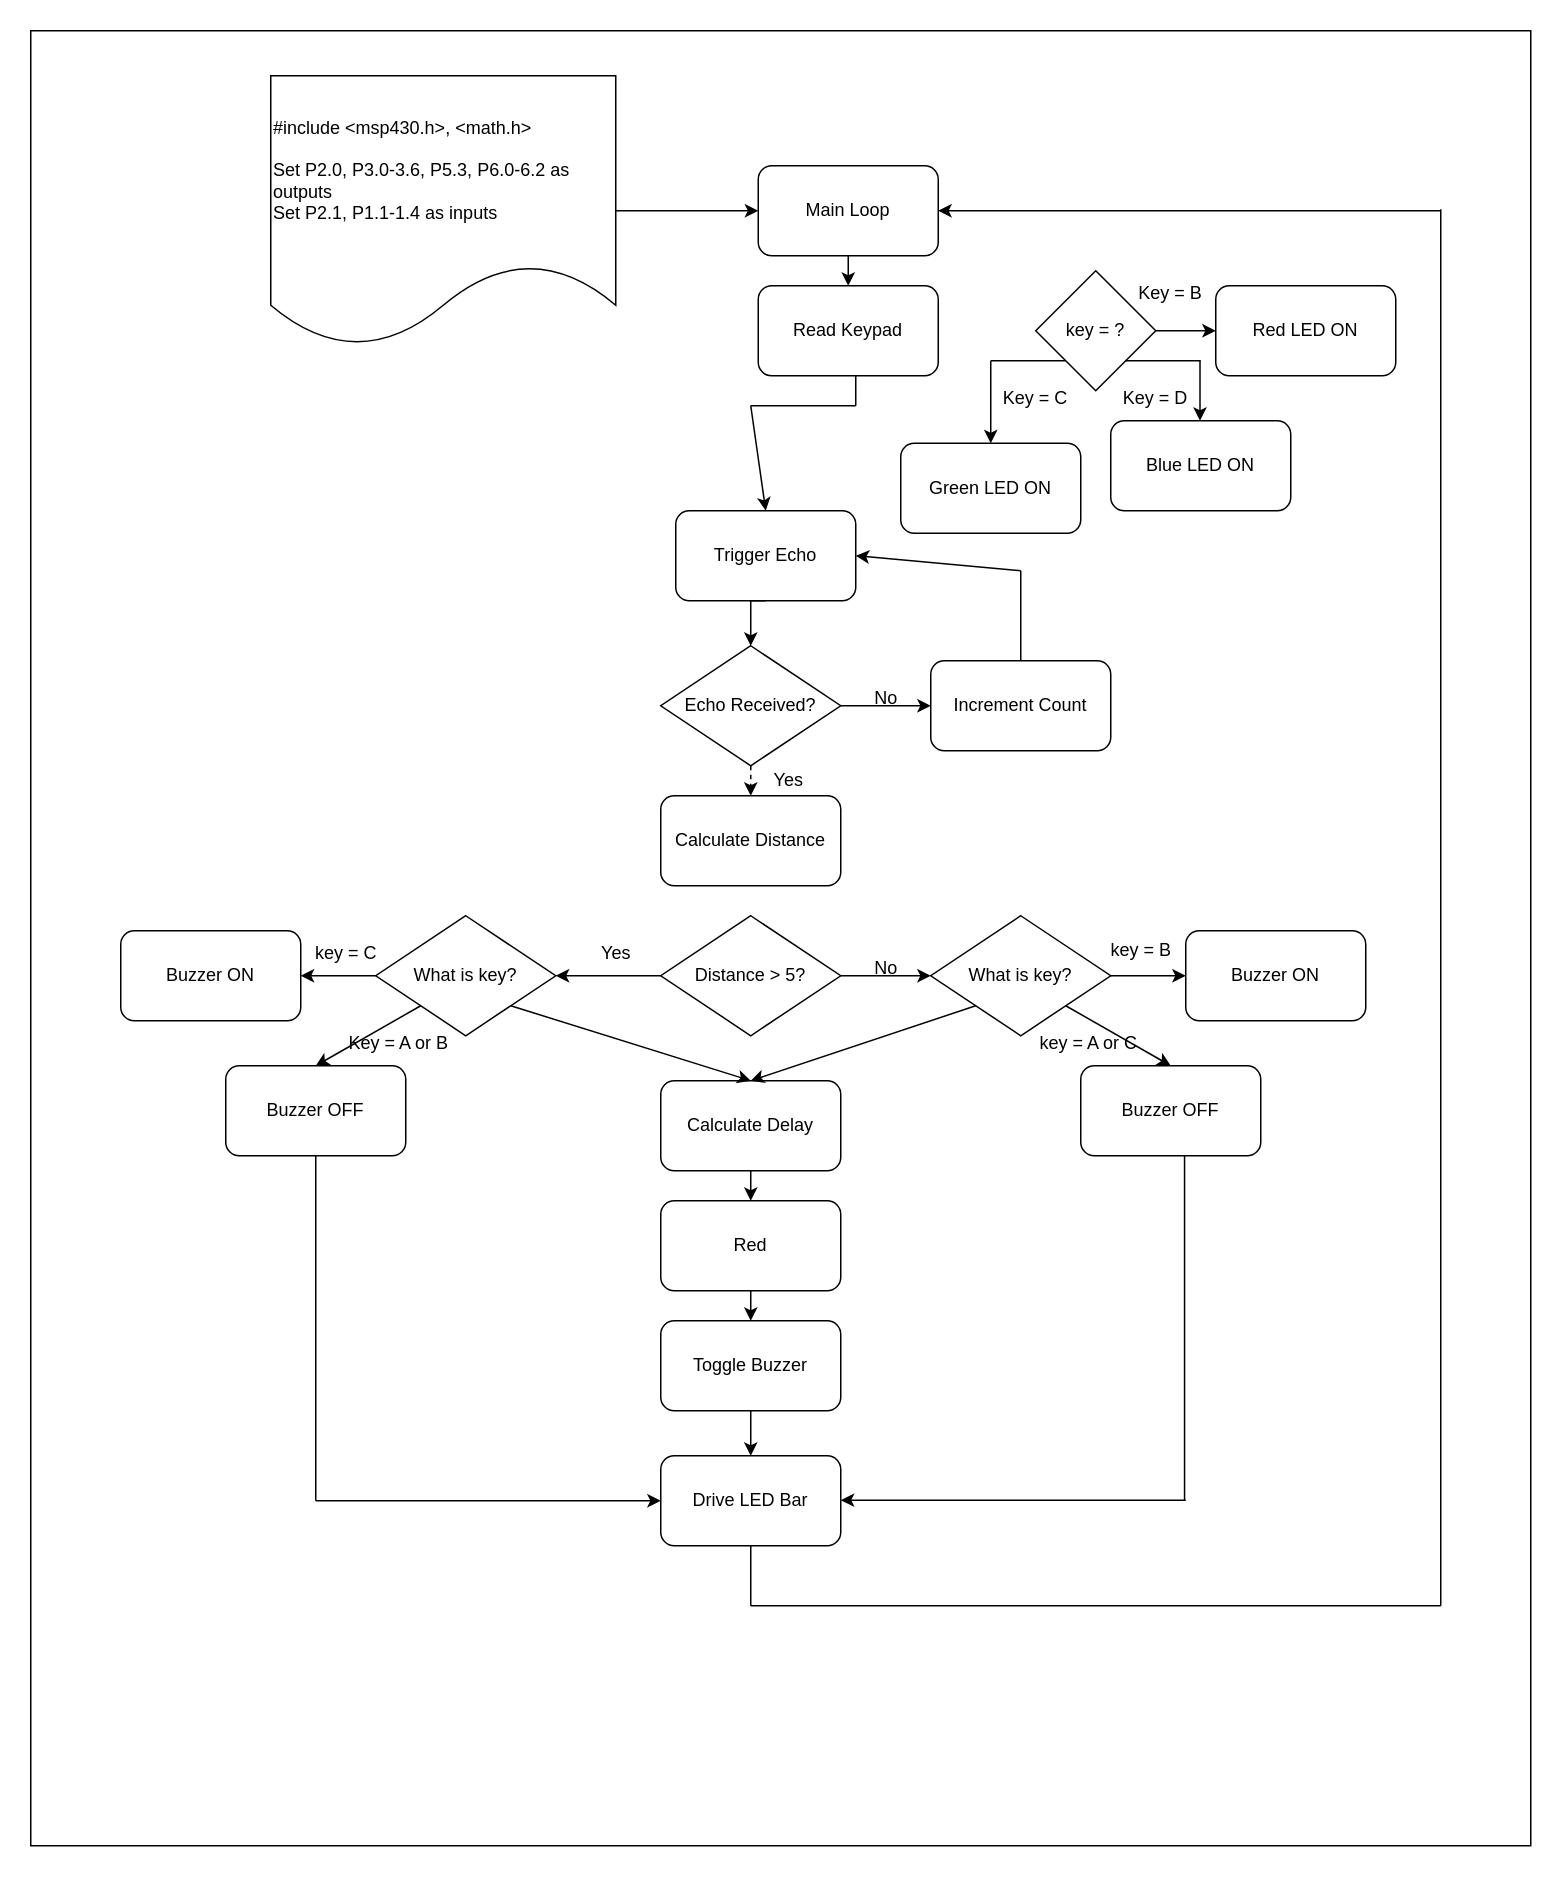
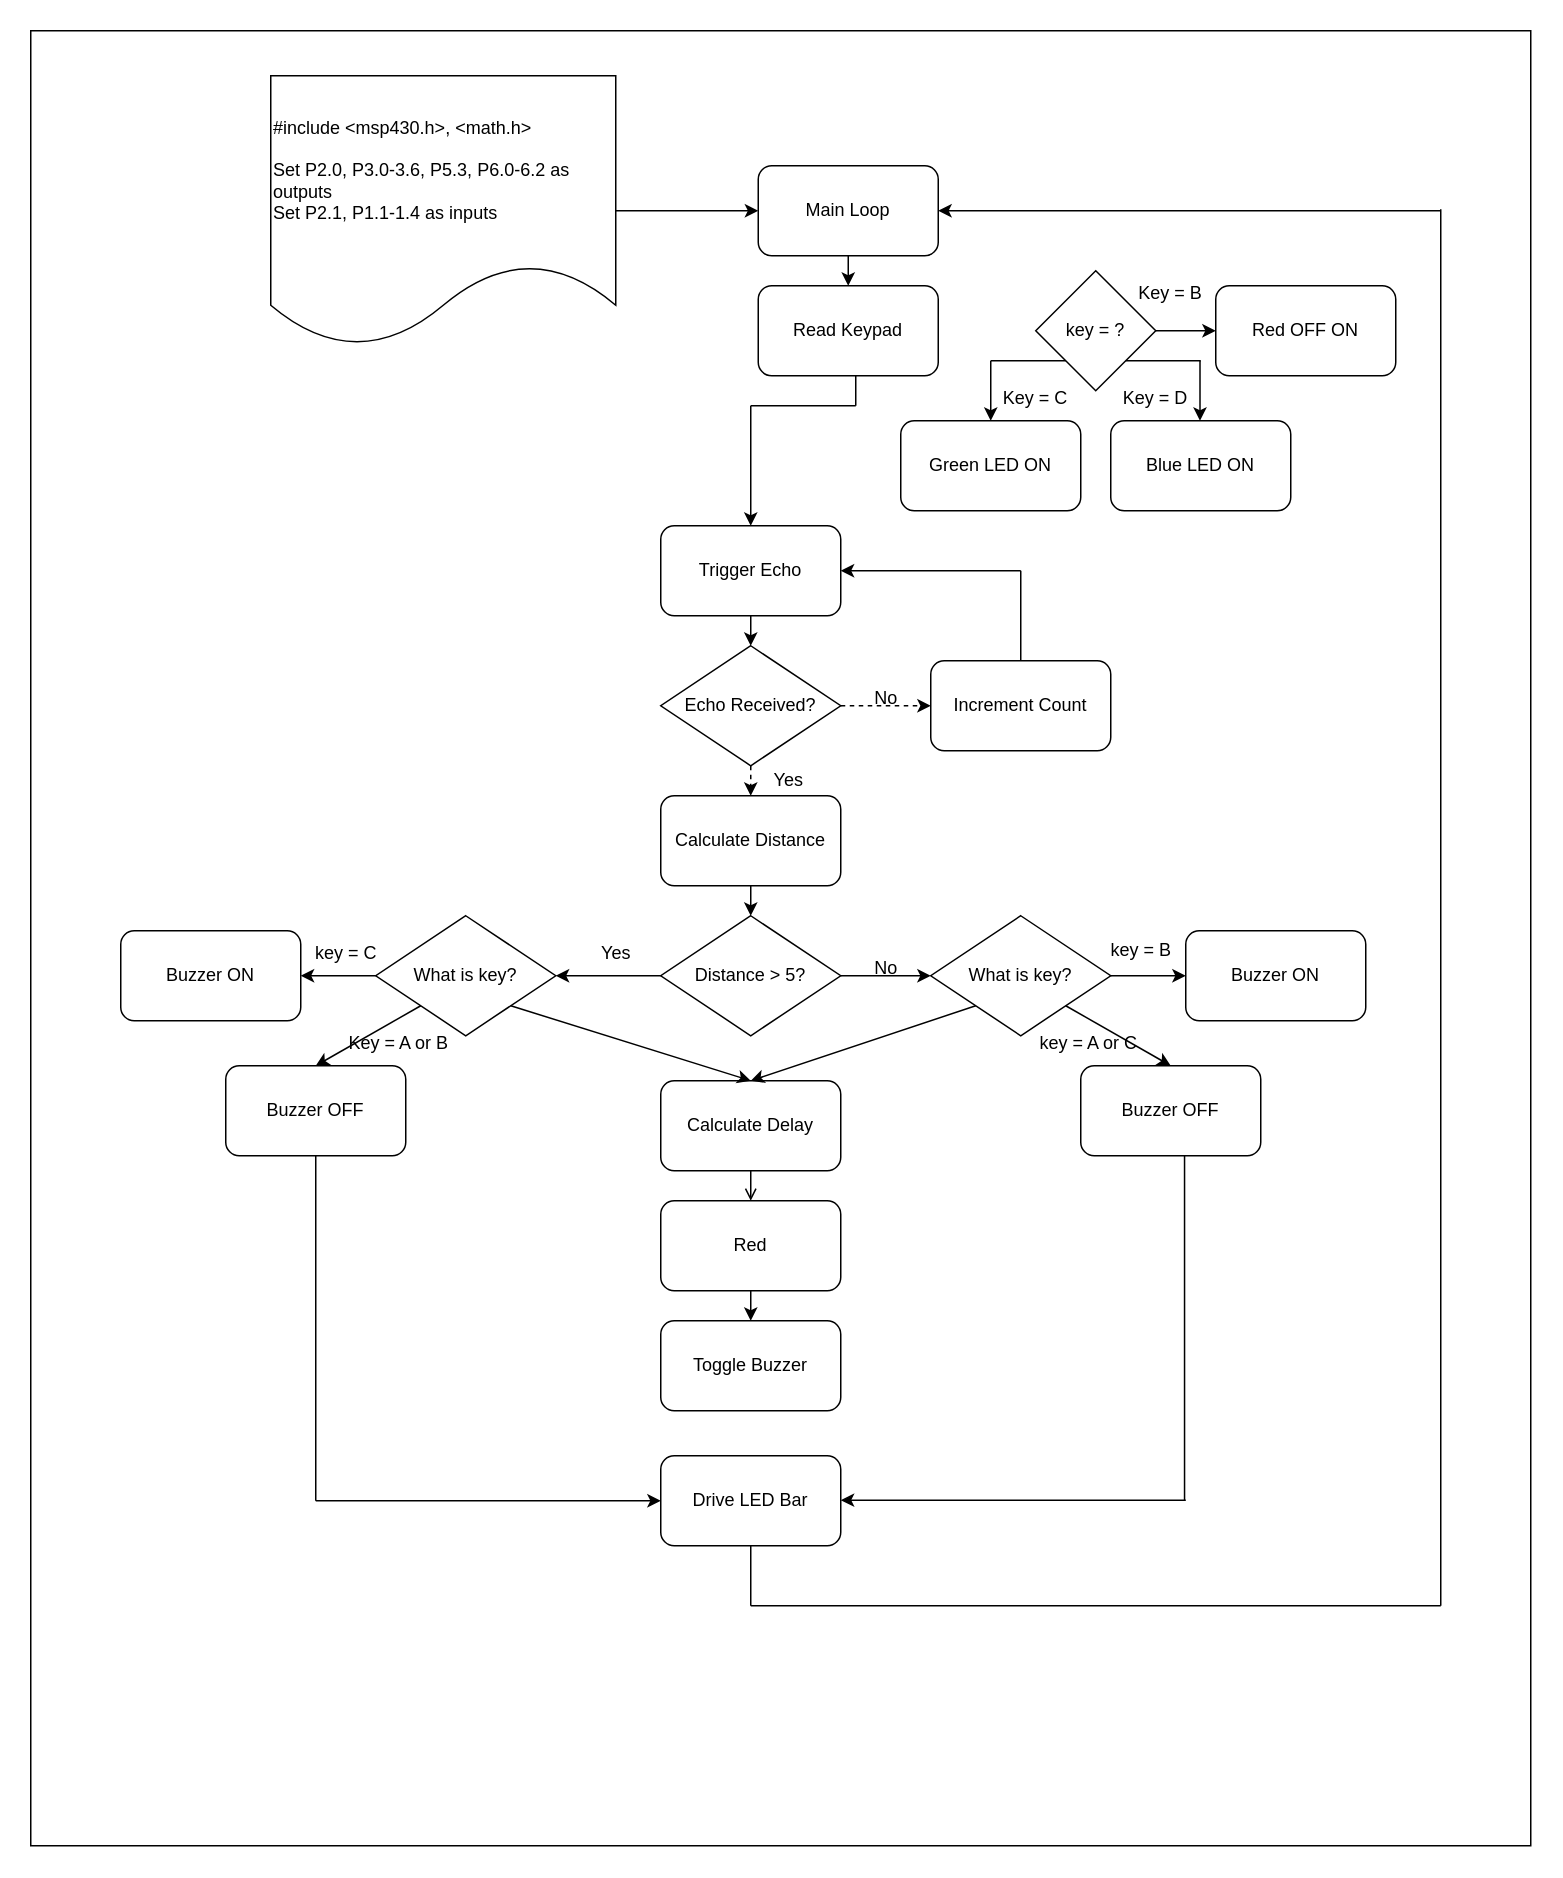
- <mxCell id="12" value="Red LED ON" style="rounded=1;whiteSpace=wrap;html=1;" vertex="1" parent="1"><mxGeometry x="810" y="190" width="120" height="60" as="geometry" /></mxCell>
+ <mxCell id="12" value="Red OFF ON" style="rounded=1;whiteSpace=wrap;html=1;" vertex="1" parent="1"><mxGeometry x="810" y="190" width="120" height="60" as="geometry" /></mxCell>
- <mxCell id="14" value="Green LED ON" style="rounded=1;whiteSpace=wrap;html=1;" vertex="1" parent="1"><mxGeometry x="600" y="295" width="120" height="60" as="geometry" /></mxCell>
+ <mxCell id="14" value="Green LED ON" style="rounded=1;whiteSpace=wrap;html=1;" vertex="1" parent="1"><mxGeometry x="600" y="280" width="120" height="60" as="geometry" /></mxCell>
- <mxCell id="9" value="Trigger Echo" style="rounded=1;whiteSpace=wrap;html=1;" vertex="1" parent="1"><mxGeometry x="450" y="340" width="120" height="60" as="geometry" /></mxCell>
+ <mxCell id="9" value="Trigger Echo" style="rounded=1;whiteSpace=wrap;html=1;" vertex="1" parent="1"><mxGeometry x="440" y="350" width="120" height="60" as="geometry" /></mxCell>
- <mxCell id="25" style="edgeStyle=orthogonalEdgeStyle;rounded=0;orthogonalLoop=1;jettySize=auto;html=1;exitX=1;exitY=0.5;exitDx=0;exitDy=0;entryX=0;entryY=0.5;entryDx=0;entryDy=0;" edge="1" parent="1" source="27" target="28"><mxGeometry relative="1" as="geometry" /></mxCell>
+ <mxCell id="25" style="edgeStyle=orthogonalEdgeStyle;rounded=0;orthogonalLoop=1;jettySize=auto;html=1;exitX=1;exitY=0.5;exitDx=0;exitDy=0;entryX=0;entryY=0.5;entryDx=0;entryDy=0;dashed=1;" edge="1" parent="1" source="27" target="28"><mxGeometry relative="1" as="geometry" /></mxCell>
+ <mxCell id="32" style="edgeStyle=orthogonalEdgeStyle;rounded=0;orthogonalLoop=1;jettySize=auto;html=1;exitX=0.5;exitY=1;exitDx=0;exitDy=0;entryX=0.5;entryY=0;entryDx=0;entryDy=0;" edge="1" parent="1" source="33" target="37"><mxGeometry relative="1" as="geometry" /></mxCell>
- <mxCell id="54" style="edgeStyle=orthogonalEdgeStyle;rounded=0;orthogonalLoop=1;jettySize=auto;html=1;exitX=0.5;exitY=1;exitDx=0;exitDy=0;entryX=0.5;entryY=0;entryDx=0;entryDy=0;" edge="1" parent="1" source="55" target="59"><mxGeometry relative="1" as="geometry" /></mxCell>
+ <mxCell id="54" style="edgeStyle=orthogonalEdgeStyle;rounded=0;orthogonalLoop=1;jettySize=auto;html=1;exitX=0.5;exitY=1;exitDx=0;exitDy=0;entryX=0.5;entryY=0;entryDx=0;entryDy=0;endArrow=open;" edge="1" parent="1" source="55" target="59"><mxGeometry relative="1" as="geometry" /></mxCell>
- <mxCell id="60" style="edgeStyle=orthogonalEdgeStyle;rounded=0;orthogonalLoop=1;jettySize=auto;html=1;exitX=0.5;exitY=1;exitDx=0;exitDy=0;entryX=0.5;entryY=0;entryDx=0;entryDy=0;" edge="1" parent="1" source="61" target="63"><mxGeometry relative="1" as="geometry" /></mxCell>
